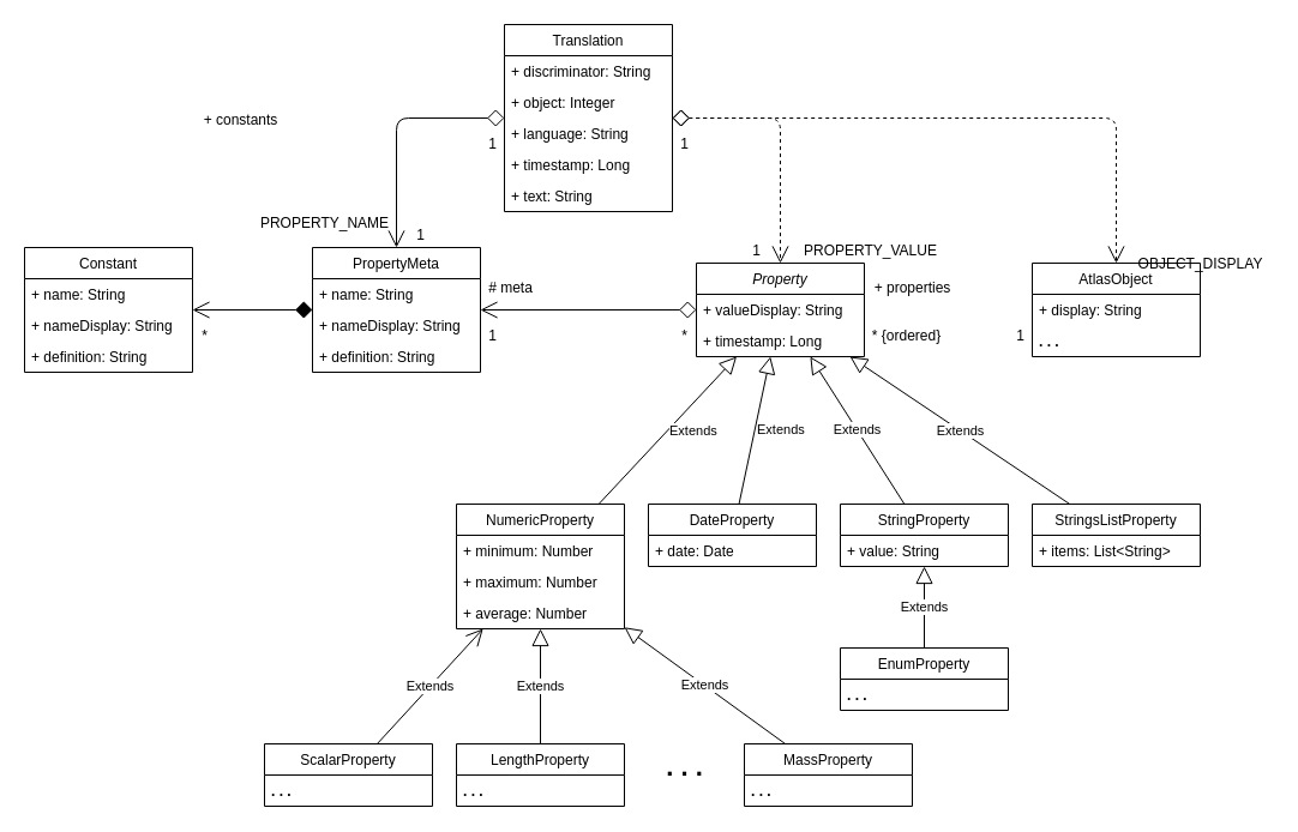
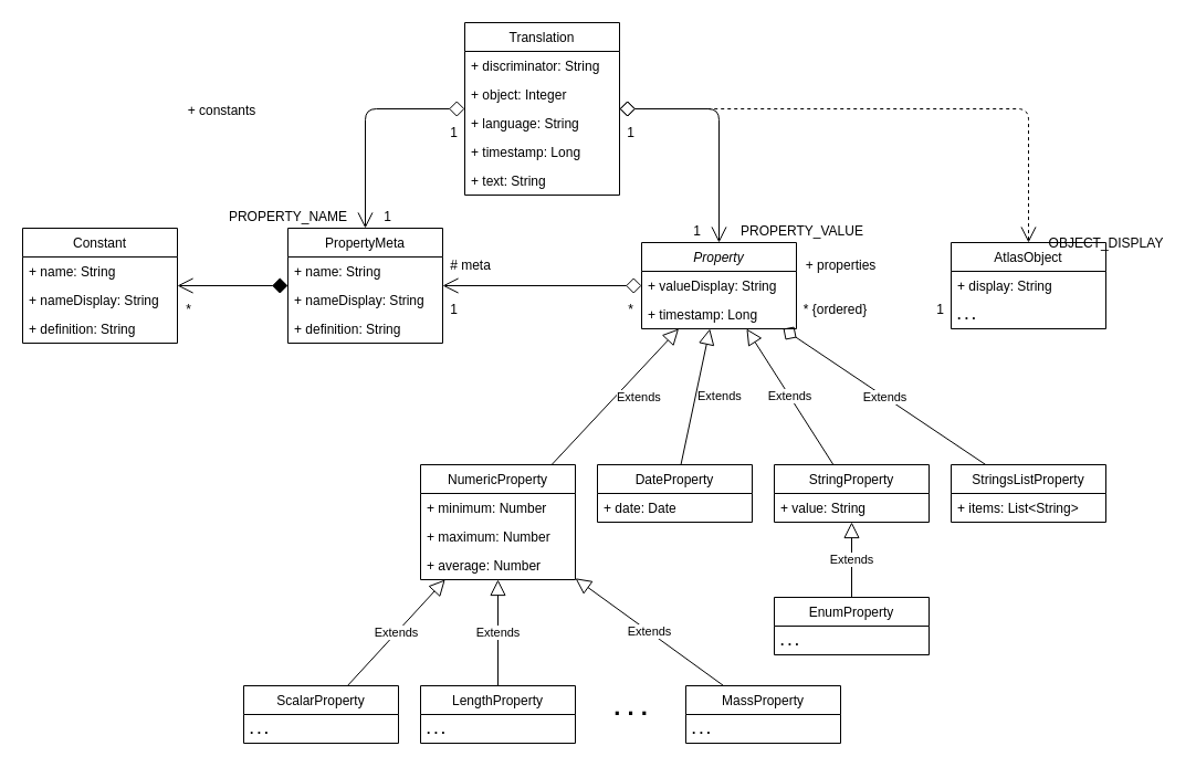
- <mxCell id="16" value="" style="endArrow=open;endFill=1;endSize=12;html=1;align=left;edgeStyle=orthogonalEdgeStyle;startArrow=diamond;startFill=0;startSize=12;dashed=1;" parent="1" source="17" target="27" edge="1"><mxGeometry width="160" relative="1" as="geometry"><mxPoint x="780" y="100" as="sourcePoint" /><mxPoint x="940" y="100" as="targetPoint" /></mxGeometry></mxCell>
+ <mxCell id="16" value="" style="endArrow=open;endFill=1;endSize=12;html=1;align=left;edgeStyle=orthogonalEdgeStyle;startArrow=diamond;startFill=0;startSize=12;" parent="1" source="17" target="27" edge="1"><mxGeometry width="160" relative="1" as="geometry"><mxPoint x="780" y="100" as="sourcePoint" /><mxPoint x="940" y="100" as="targetPoint" /></mxGeometry></mxCell>
- <mxCell id="24" value="PROPERTY_NAME" style="text;html=1;align=center;verticalAlign=middle;resizable=0;points=[];autosize=1;" parent="1" vertex="1"><mxGeometry x="210" y="176" width="120" height="20" as="geometry" /></mxCell>
+ <mxCell id="24" value="PROPERTY_NAME" style="text;html=1;align=center;verticalAlign=middle;resizable=0;points=[];autosize=1;" parent="1" vertex="1"><mxGeometry x="200" y="186" width="120" height="20" as="geometry" /></mxCell>
- <mxCell id="2" value="Extends" style="endArrow=block;endSize=12;endFill=0;html=1;" parent="1" source="32" target="27" edge="1"><mxGeometry width="160" relative="1" as="geometry"><mxPoint x="935" y="296" as="sourcePoint" /><mxPoint x="935" y="296" as="targetPoint" /></mxGeometry></mxCell>
+ <mxCell id="2" value="Extends" style="endArrow=diamond;endSize=12;endFill=0;html=1;" parent="1" source="32" target="27" edge="1"><mxGeometry width="160" relative="1" as="geometry"><mxPoint x="935" y="296" as="sourcePoint" /><mxPoint x="935" y="296" as="targetPoint" /></mxGeometry></mxCell>
- <mxCell id="4" value="Extends" style="endArrow=open;endSize=12;endFill=0;html=1;" parent="1" source="42" target="36" edge="1"><mxGeometry width="160" relative="1" as="geometry"><mxPoint x="415" y="366" as="sourcePoint" /><mxPoint x="575" y="366" as="targetPoint" /></mxGeometry></mxCell>
+ <mxCell id="4" value="Extends" style="endArrow=block;endSize=12;endFill=0;html=1;" parent="1" source="42" target="36" edge="1"><mxGeometry width="160" relative="1" as="geometry"><mxPoint x="415" y="366" as="sourcePoint" /><mxPoint x="575" y="366" as="targetPoint" /></mxGeometry></mxCell>
